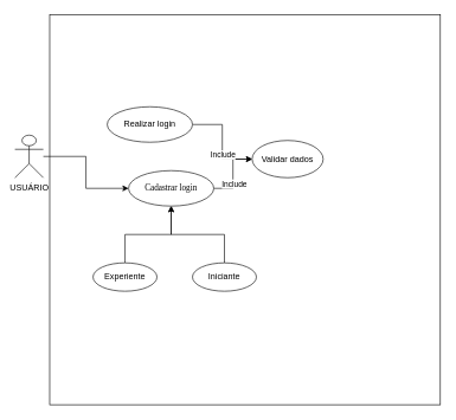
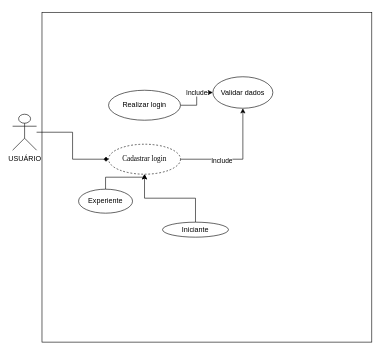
- <mxCell id="10" value="Realizar login" style="ellipse;whiteSpace=wrap;html=1;" parent="1" vertex="1"><mxGeometry x="150" y="150" width="120" height="50" as="geometry" /></mxCell>
+ <mxCell id="10" value="Realizar login" style="ellipse;whiteSpace=wrap;html=1;" parent="1" vertex="1"><mxGeometry x="180" y="150" width="120" height="50" as="geometry" /></mxCell>
- <mxCell id="11" value="Validar dados" style="ellipse;whiteSpace=wrap;html=1;" parent="1" vertex="1"><mxGeometry x="354" y="197.5" width="100" height="52.5" as="geometry" /></mxCell>
+ <mxCell id="11" value="Validar dados" style="ellipse;whiteSpace=wrap;html=1;" parent="1" vertex="1"><mxGeometry x="354" y="127.5" width="100" height="52.5" as="geometry" /></mxCell>
- <mxCell id="3" style="edgeStyle=orthogonalEdgeStyle;rounded=0;orthogonalLoop=1;jettySize=auto;html=1;" parent="1" source="4" target="7" edge="1"><mxGeometry relative="1" as="geometry" /></mxCell>
+ <mxCell id="3" style="edgeStyle=orthogonalEdgeStyle;rounded=0;orthogonalLoop=1;jettySize=auto;html=1;endArrow=diamond;" parent="1" source="4" target="7" edge="1"><mxGeometry relative="1" as="geometry" /></mxCell>
- <mxCell id="7" value="Cadastrar login" style="ellipse;whiteSpace=wrap;html=1;align=center;fontFamily=Verdana;" parent="1" vertex="1"><mxGeometry x="180" y="240" width="120" height="50" as="geometry" /></mxCell>
+ <mxCell id="7" value="Cadastrar login" style="ellipse;whiteSpace=wrap;html=1;align=center;fontFamily=Verdana;dashed=1;" parent="1" vertex="1"><mxGeometry x="180" y="240" width="120" height="50" as="geometry" /></mxCell>
- <mxCell id="13" value="Experiente " style="ellipse;whiteSpace=wrap;html=1;" parent="1" vertex="1"><mxGeometry x="130" y="370" width="90" height="40" as="geometry" /></mxCell>
+ <mxCell id="13" value="Experiente " style="ellipse;whiteSpace=wrap;html=1;" parent="1" vertex="1"><mxGeometry x="130" y="315" width="90" height="40" as="geometry" /></mxCell>
- <mxCell id="15" value="Iniciante" style="ellipse;whiteSpace=wrap;html=1;" parent="1" vertex="1"><mxGeometry x="270" y="370" width="90" height="40" as="geometry" /></mxCell>
+ <mxCell id="15" value="Iniciante" style="ellipse;whiteSpace=wrap;html=1;" parent="1" vertex="1"><mxGeometry x="270" y="370" width="110" height="25" as="geometry" /></mxCell>
